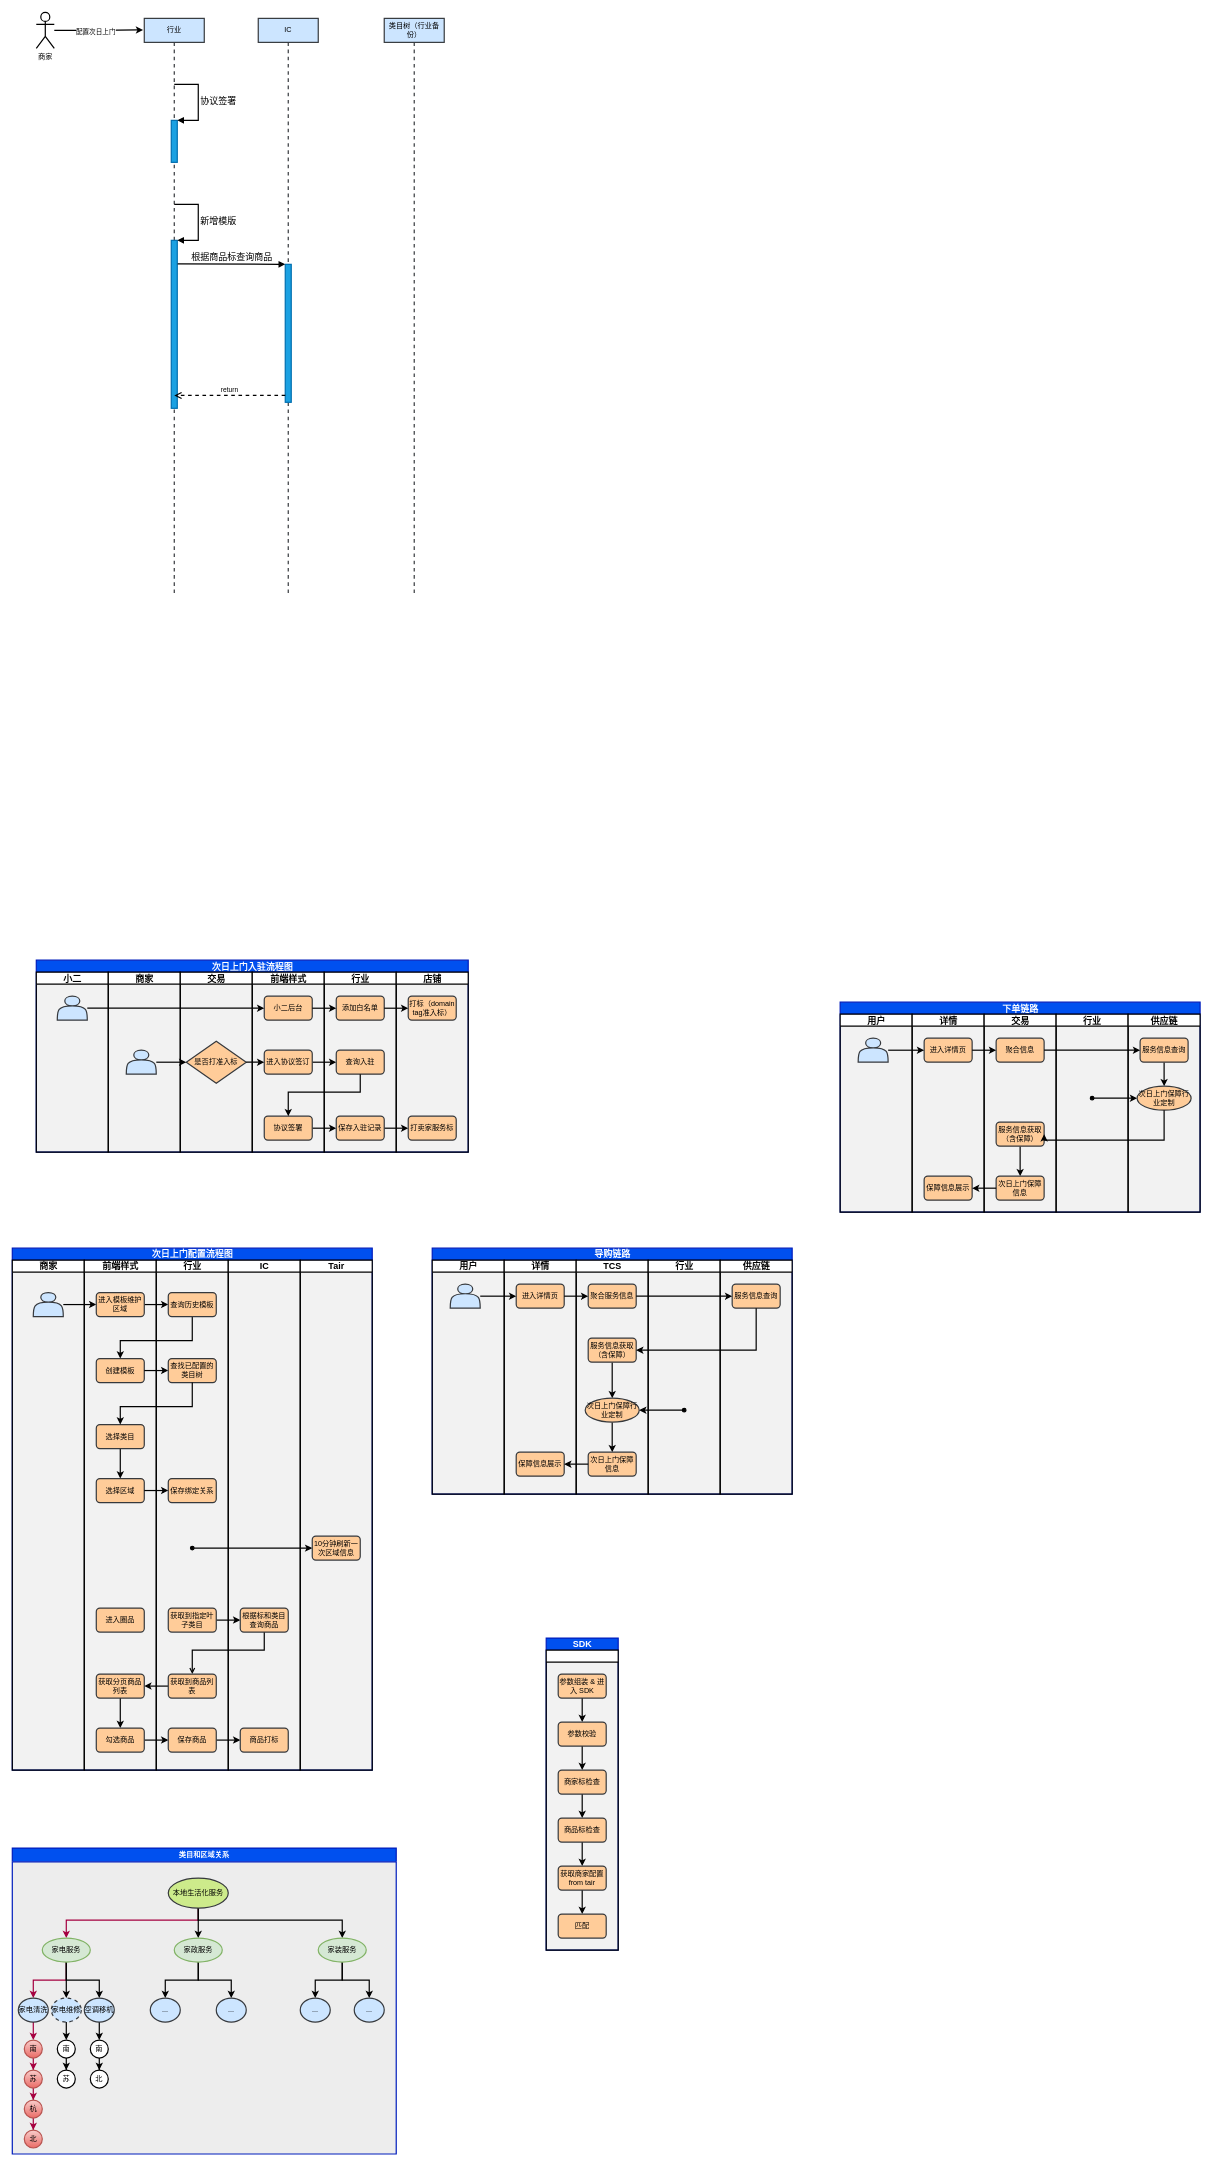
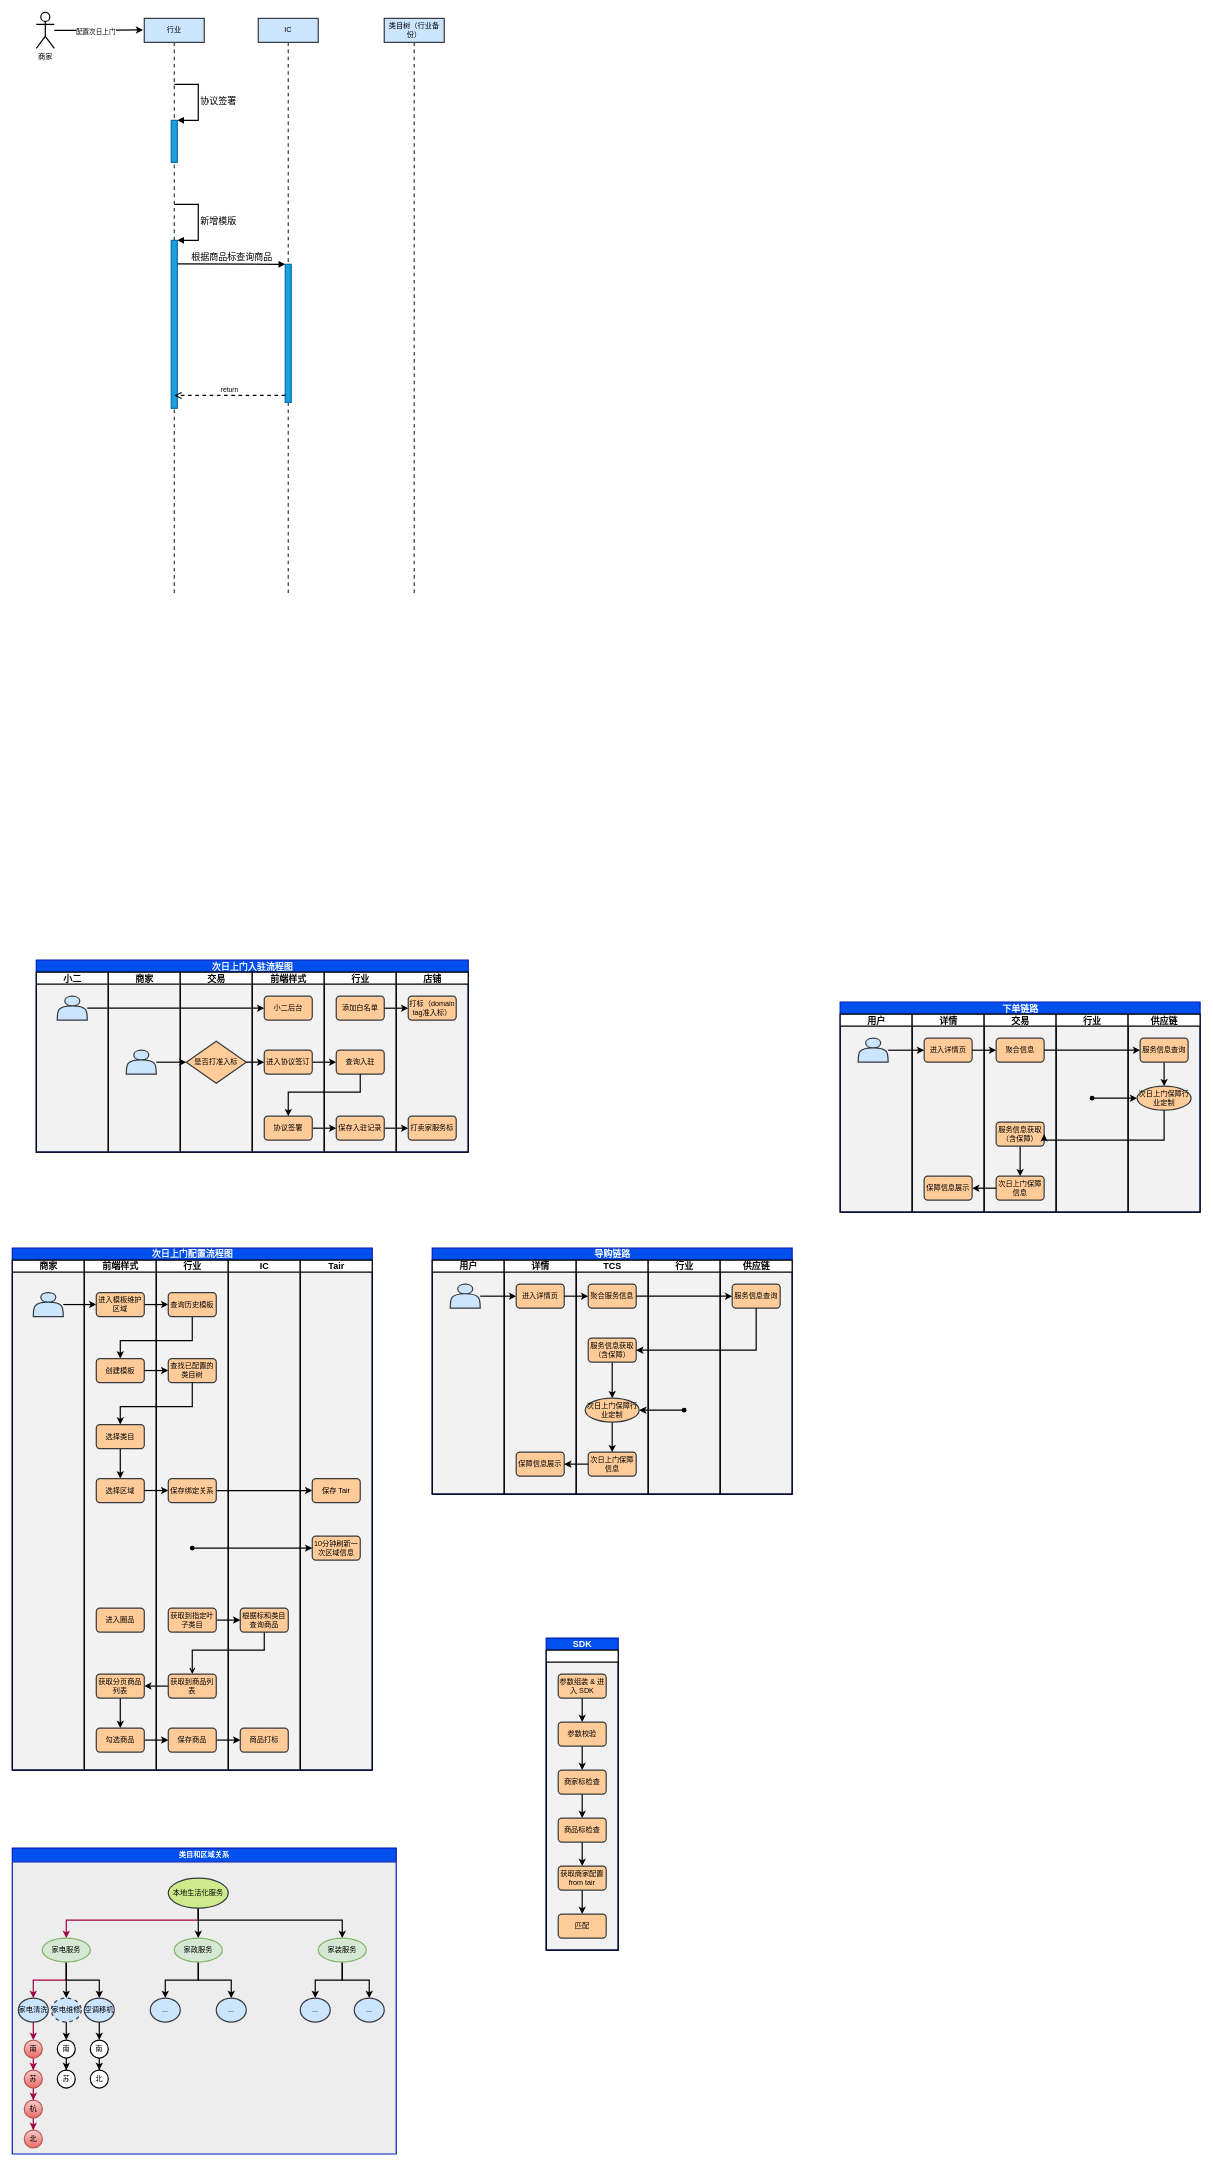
- <mxCell id="37" value="" style="edgeStyle=orthogonalEdgeStyle;rounded=0;orthogonalLoop=1;jettySize=auto;html=1;strokeWidth=2;startArrow=none;startFill=0;" edge="1" parent="15" source="28" target="32"><mxGeometry relative="1" as="geometry" /></mxCell>
+ <mxCell id="118" style="edgeStyle=orthogonalEdgeStyle;rounded=0;orthogonalLoop=1;jettySize=auto;html=1;entryX=0;entryY=0.5;entryDx=0;entryDy=0;strokeWidth=2;startArrow=none;startFill=0;" edge="1" parent="80" source="105" target="114"><mxGeometry relative="1" as="geometry" /></mxCell>
+ <mxCell id="114" value="保存 Tair" style="rounded=1;whiteSpace=wrap;html=1;strokeWidth=2;fontSize=12;fillColor=#ffcc99;strokeColor=#36393d;" vertex="1" parent="113"><mxGeometry x="20" y="364" width="80" height="40" as="geometry" /></mxCell>
